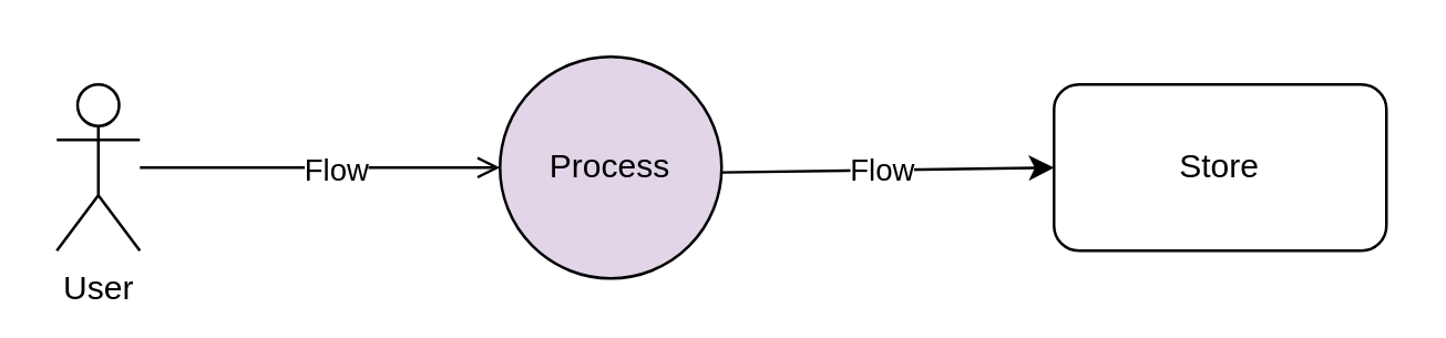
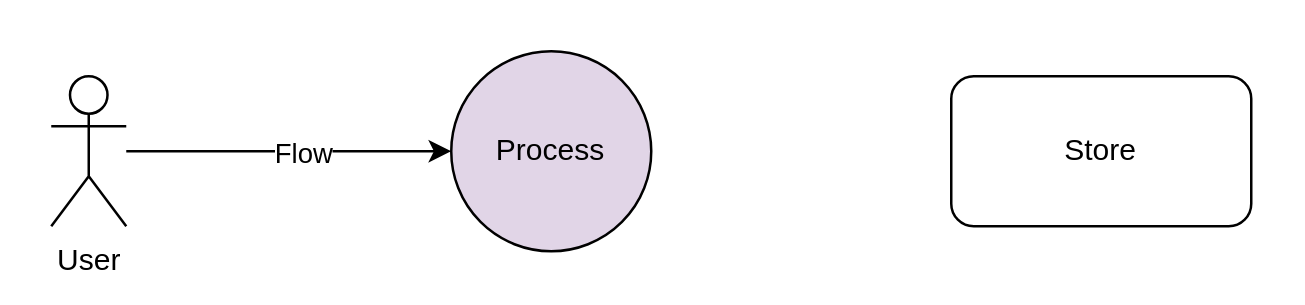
- <mxCell id="2" value="" style="edgeStyle=none;html=1;endArrow=open;" edge="1" parent="1" source="4" target="7"><mxGeometry relative="1" as="geometry" /></mxCell>
+ <mxCell id="2" value="" style="edgeStyle=none;html=1;" edge="1" parent="1" source="4" target="7"><mxGeometry relative="1" as="geometry" /></mxCell>
- <mxCell id="5" value="" style="edgeStyle=none;html=1;" edge="1" parent="1" source="7" target="8"><mxGeometry relative="1" as="geometry" /></mxCell>
- <mxCell id="6" value="Flow" style="edgeLabel;html=1;align=center;verticalAlign=middle;resizable=0;points=[];rounded=1;" vertex="1" connectable="0" parent="5"><mxGeometry x="0.252" y="2" relative="1" as="geometry"><mxPoint x="-17" y="2" as="offset" /></mxGeometry></mxCell>
